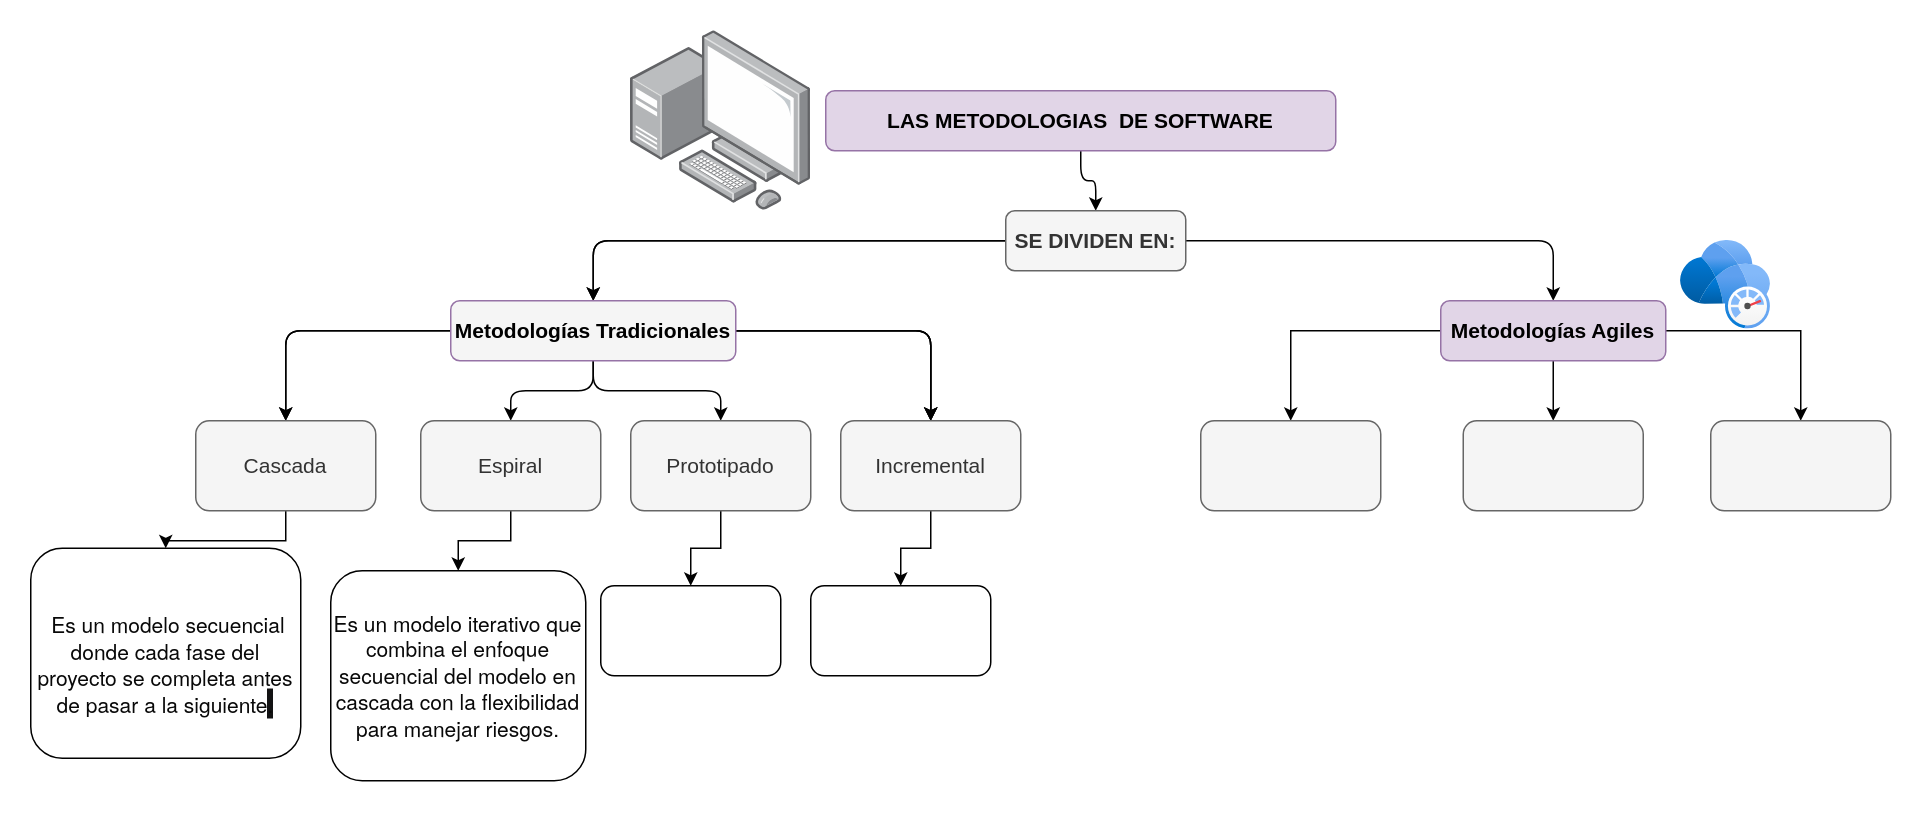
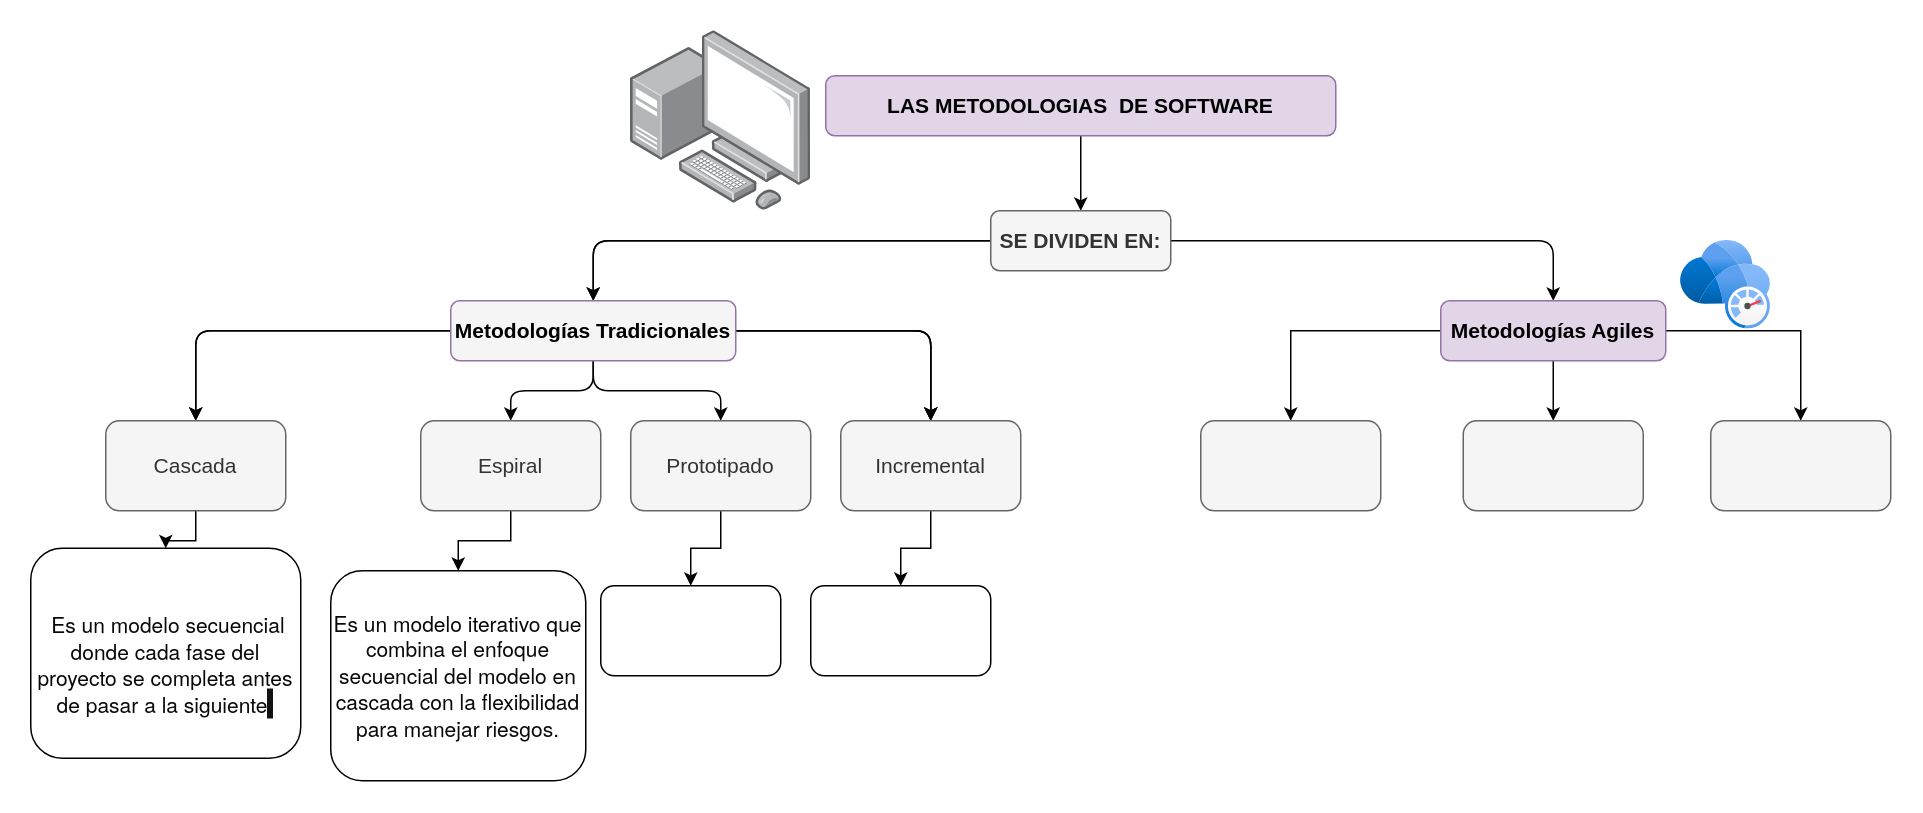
- <mxCell id="3" value="LAS METODOLOGIAS&amp;nbsp; DE SOFTWARE" style="rounded=1;whiteSpace=wrap;html=1;labelBackgroundColor=none;fontSize=14;fontStyle=1;fillColor=#e1d5e7;strokeColor=#9673a6;" vertex="1" parent="1"><mxGeometry x="550" y="60" width="340" height="40" as="geometry" /></mxCell>
+ <mxCell id="3" value="LAS METODOLOGIAS&amp;nbsp; DE SOFTWARE" style="rounded=1;whiteSpace=wrap;html=1;labelBackgroundColor=none;fontSize=14;fontStyle=1;fillColor=#e1d5e7;strokeColor=#9673a6;" vertex="1" parent="1"><mxGeometry x="550" y="50" width="340" height="40" as="geometry" /></mxCell>
- <mxCell id="7" value="SE DIVIDEN EN:" style="whiteSpace=wrap;html=1;rounded=1;labelBackgroundColor=none;fontSize=14;fontStyle=1;fillColor=#f5f5f5;fontColor=#333333;strokeColor=#666666;" vertex="1" parent="1"><mxGeometry x="670" y="140" width="120" height="40" as="geometry" /></mxCell>
+ <mxCell id="7" value="SE DIVIDEN EN:" style="whiteSpace=wrap;html=1;rounded=1;labelBackgroundColor=none;fontSize=14;fontStyle=1;fillColor=#f5f5f5;fontColor=#333333;strokeColor=#666666;" vertex="1" parent="1"><mxGeometry x="660" y="140" width="120" height="40" as="geometry" /></mxCell>
- <mxCell id="23" value="Cascada" style="whiteSpace=wrap;html=1;rounded=1;labelBackgroundColor=none;fillColor=#f5f5f5;fontColor=#333333;strokeColor=#666666;fontSize=14;" vertex="1" parent="1"><mxGeometry x="130" y="280" width="120" height="60" as="geometry" /></mxCell>
+ <mxCell id="23" value="Cascada" style="whiteSpace=wrap;html=1;rounded=1;labelBackgroundColor=none;fillColor=#f5f5f5;fontColor=#333333;strokeColor=#666666;fontSize=14;" vertex="1" parent="1"><mxGeometry x="70" y="280" width="120" height="60" as="geometry" /></mxCell>
